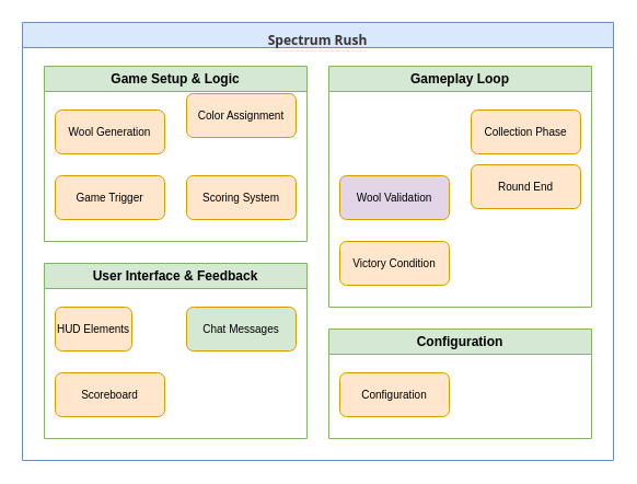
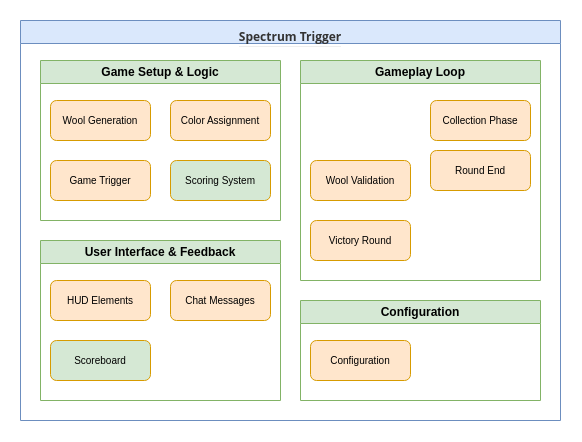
- <mxCell id="2" value="&lt;h1 style=&quot;box-sizing: border-box; break-after: avoid-page; break-inside: avoid; orphans: 4; margin-top: 1rem; margin-bottom: 1rem; position: relative; line-height: 1.2; cursor: text; border-bottom: 1px solid rgb(238, 238, 238); white-space-collapse: preserve; color: rgb(51, 51, 51); font-family: &amp;quot;Open Sans&amp;quot;, &amp;quot;Clear Sans&amp;quot;, &amp;quot;Helvetica Neue&amp;quot;, Helvetica, Arial, &amp;quot;Segoe UI Emoji&amp;quot;, sans-serif; text-align: start;&quot; class=&quot;md-end-block md-heading md-focus&quot;&gt;&lt;span style=&quot;box-sizing: border-box;&quot; class=&quot;md-plain md-expand&quot;&gt;&lt;font style=&quot;font-size: 12px;&quot;&gt;Spectrum Rush&lt;/font&gt;&lt;/span&gt;&lt;/h1&gt;" style="swimlane;whiteSpace=wrap;html=1;fillColor=#dae8fc;strokeColor=#6c8ebf;" vertex="1" parent="1"><mxGeometry width="540" height="400" as="geometry" x="20" y="20" /></mxCell>
+ <mxCell id="2" value="&lt;h1 style=&quot;box-sizing: border-box; break-after: avoid-page; break-inside: avoid; orphans: 4; margin-top: 1rem; margin-bottom: 1rem; position: relative; line-height: 1.2; cursor: text; border-bottom: 1px solid rgb(238, 238, 238); white-space-collapse: preserve; color: rgb(51, 51, 51); font-family: &amp;quot;Open Sans&amp;quot;, &amp;quot;Clear Sans&amp;quot;, &amp;quot;Helvetica Neue&amp;quot;, Helvetica, Arial, &amp;quot;Segoe UI Emoji&amp;quot;, sans-serif; text-align: start;&quot; class=&quot;md-end-block md-heading md-focus&quot;&gt;&lt;span style=&quot;box-sizing: border-box;&quot; class=&quot;md-plain md-expand&quot;&gt;&lt;font style=&quot;font-size: 12px;&quot;&gt;Spectrum Trigger&lt;/font&gt;&lt;/span&gt;&lt;/h1&gt;" style="swimlane;whiteSpace=wrap;html=1;fillColor=#dae8fc;strokeColor=#6c8ebf;" vertex="1" parent="1"><mxGeometry width="540" height="400" as="geometry" x="20" y="20" /></mxCell>
- <mxCell id="5" value="Color Assignment" style="rounded=1;whiteSpace=wrap;html=1;fillColor=#ffe6cc;strokeColor=#d79b00;fontSize=10;" vertex="1" parent="3"><mxGeometry x="130" y="25" width="100" height="40" as="geometry" /></mxCell>
+ <mxCell id="5" value="Color Assignment" style="rounded=1;whiteSpace=wrap;html=1;fillColor=#ffe6cc;strokeColor=#d79b00;fontSize=10;" vertex="1" parent="3"><mxGeometry x="130" y="40" width="100" height="40" as="geometry" /></mxCell>
- <mxCell id="7" value="Scoring System" style="rounded=1;whiteSpace=wrap;html=1;fillColor=#ffe6cc;strokeColor=#d79b00;fontSize=10;" vertex="1" parent="3"><mxGeometry x="130" y="100" width="100" height="40" as="geometry" /></mxCell>
+ <mxCell id="7" value="Scoring System" style="rounded=1;whiteSpace=wrap;html=1;fillColor=#d5e8d4;strokeColor=#d79b00;fontSize=10;" vertex="1" parent="3"><mxGeometry x="130" y="100" width="100" height="40" as="geometry" /></mxCell>
- <mxCell id="10" value="Wool Validation" style="rounded=1;whiteSpace=wrap;html=1;fillColor=#e1d5e7;strokeColor=#d79b00;fontSize=10;" vertex="1" parent="8"><mxGeometry x="10" y="100" width="100" height="40" as="geometry" /></mxCell>
+ <mxCell id="10" value="Wool Validation" style="rounded=1;whiteSpace=wrap;html=1;fillColor=#ffe6cc;strokeColor=#d79b00;fontSize=10;" vertex="1" parent="8"><mxGeometry x="10" y="100" width="100" height="40" as="geometry" /></mxCell>
- <mxCell id="12" value="Victory Condition" style="rounded=1;whiteSpace=wrap;html=1;fillColor=#ffe6cc;strokeColor=#d79b00;fontSize=10;" vertex="1" parent="8"><mxGeometry x="10" y="160" width="100" height="40" as="geometry" /></mxCell>
+ <mxCell id="12" value="Victory Round" style="rounded=1;whiteSpace=wrap;html=1;fillColor=#ffe6cc;strokeColor=#d79b00;fontSize=10;" vertex="1" parent="8"><mxGeometry x="10" y="160" width="100" height="40" as="geometry" /></mxCell>
- <mxCell id="14" value="HUD Elements" style="rounded=1;whiteSpace=wrap;html=1;fillColor=#ffe6cc;strokeColor=#d79b00;fontSize=10;" vertex="1" parent="13"><mxGeometry x="10" y="40" width="70" height="40" as="geometry" /></mxCell>
+ <mxCell id="14" value="HUD Elements" style="rounded=1;whiteSpace=wrap;html=1;fillColor=#ffe6cc;strokeColor=#d79b00;fontSize=10;" vertex="1" parent="13"><mxGeometry x="10" y="40" width="100" height="40" as="geometry" /></mxCell>
- <mxCell id="15" value="Chat Messages" style="rounded=1;whiteSpace=wrap;html=1;fillColor=#d5e8d4;strokeColor=#d79b00;fontSize=10;" vertex="1" parent="13"><mxGeometry x="130" y="40" width="100" height="40" as="geometry" /></mxCell>
+ <mxCell id="15" value="Chat Messages" style="rounded=1;whiteSpace=wrap;html=1;fillColor=#ffe6cc;strokeColor=#d79b00;fontSize=10;" vertex="1" parent="13"><mxGeometry x="130" y="40" width="100" height="40" as="geometry" /></mxCell>
- <mxCell id="16" value="Scoreboard" style="rounded=1;whiteSpace=wrap;html=1;fillColor=#ffe6cc;strokeColor=#d79b00;fontSize=10;" vertex="1" parent="13"><mxGeometry x="10" y="100" width="100" height="40" as="geometry" /></mxCell>
+ <mxCell id="16" value="Scoreboard" style="rounded=1;whiteSpace=wrap;html=1;fillColor=#d5e8d4;strokeColor=#d79b00;fontSize=10;" vertex="1" parent="13"><mxGeometry x="10" y="100" width="100" height="40" as="geometry" /></mxCell>
